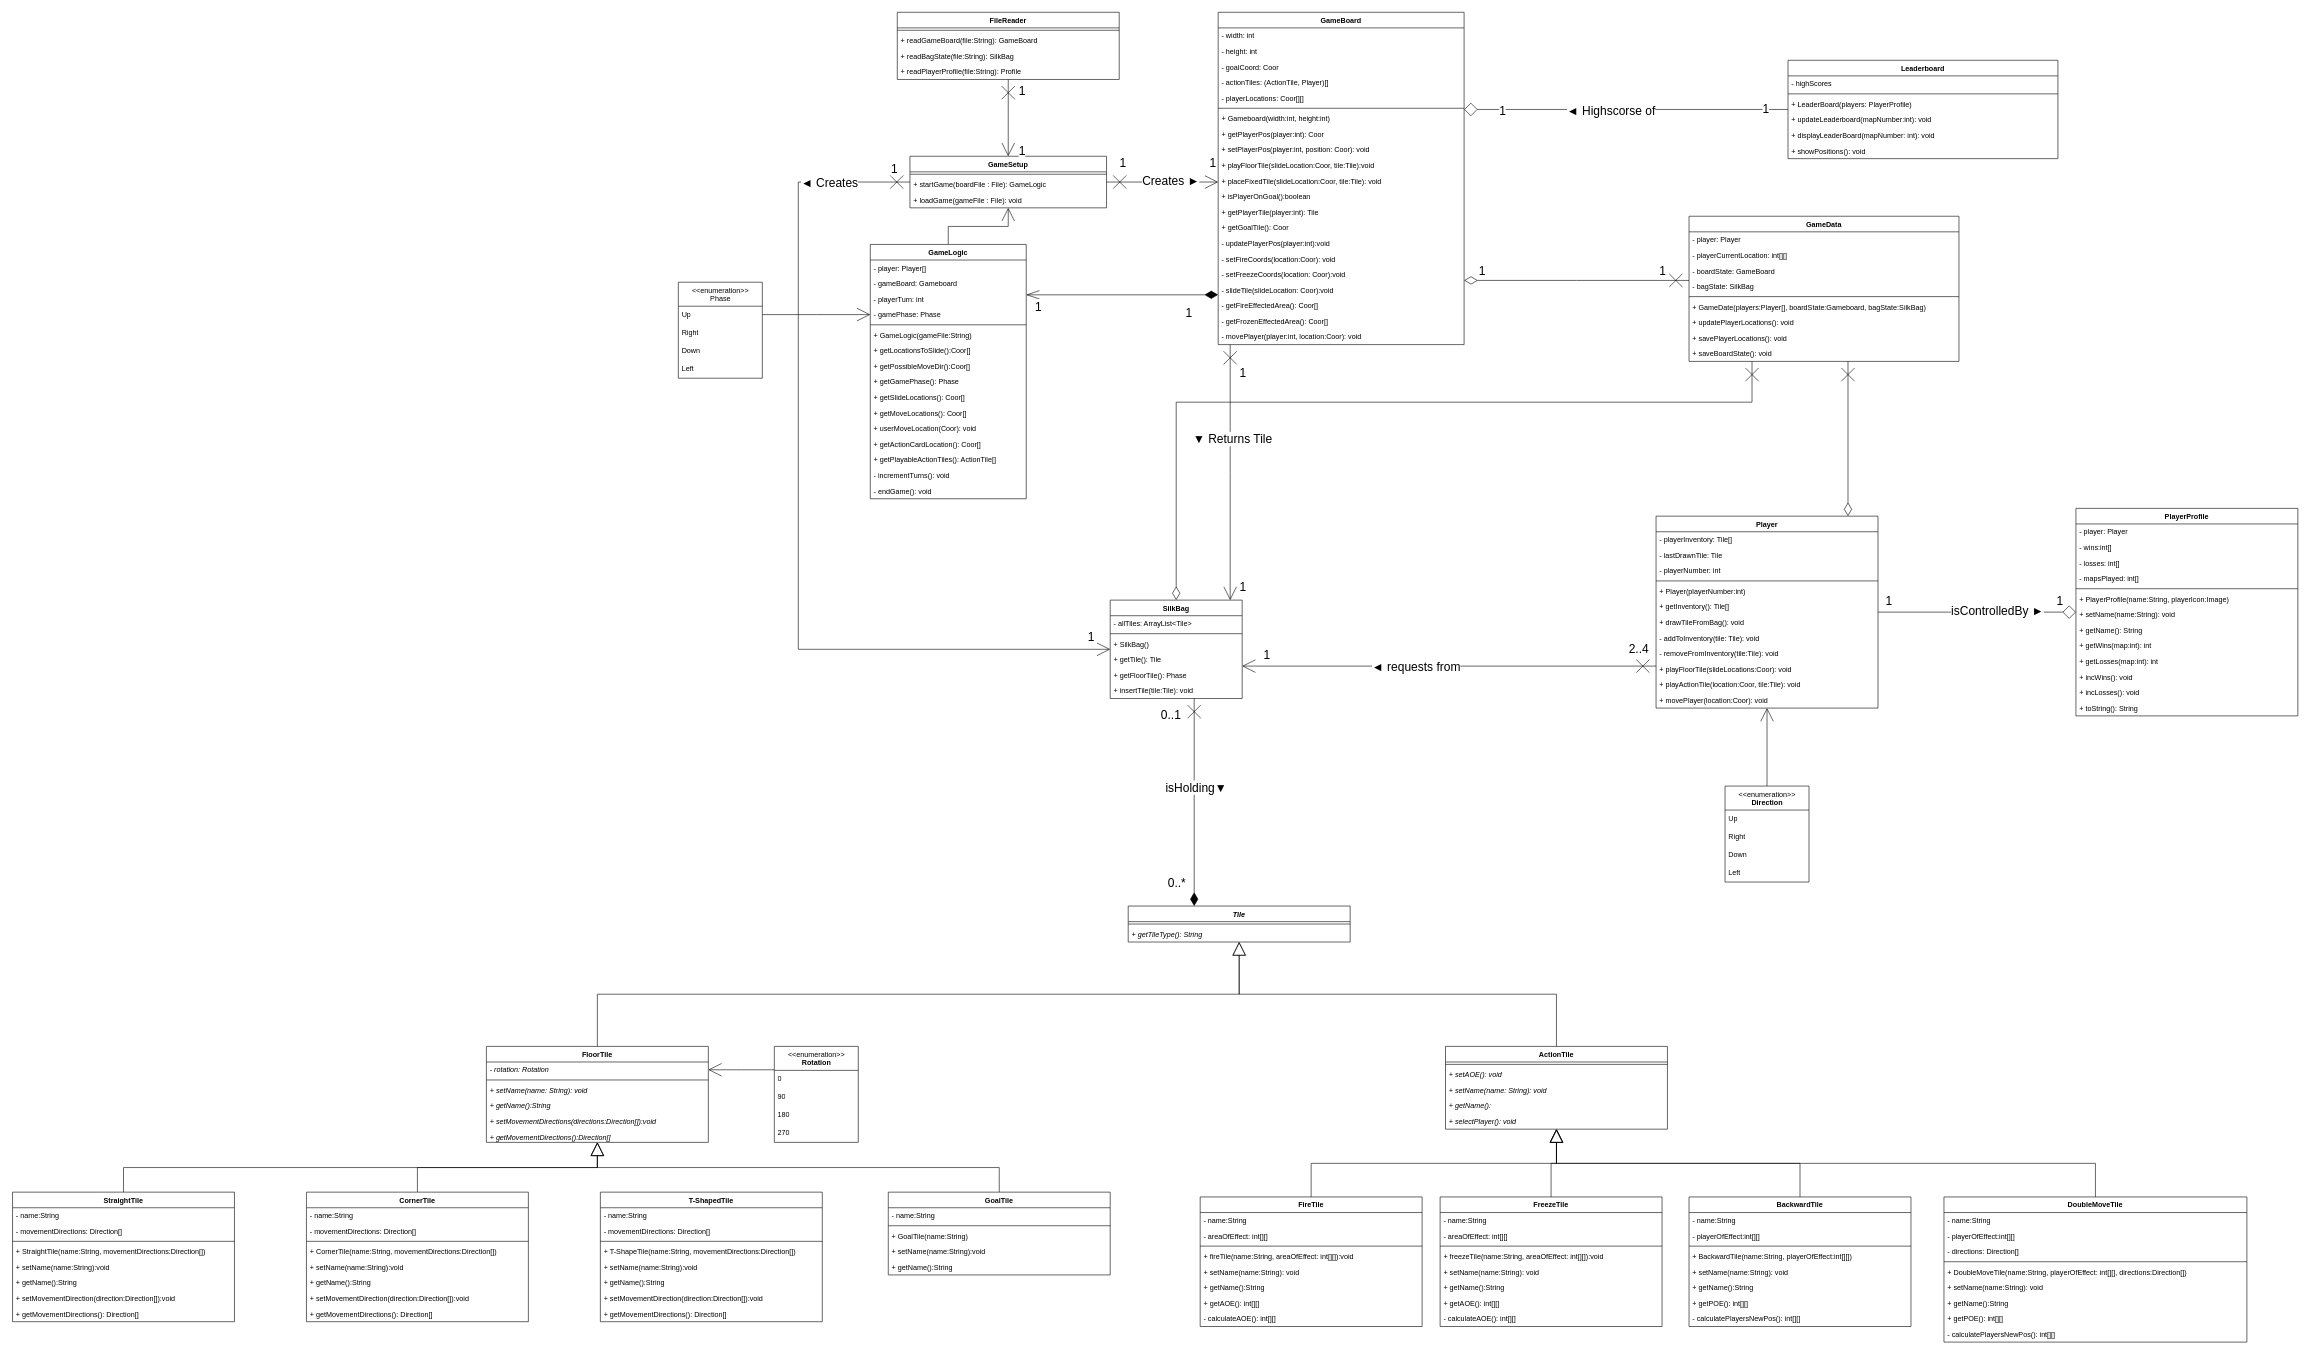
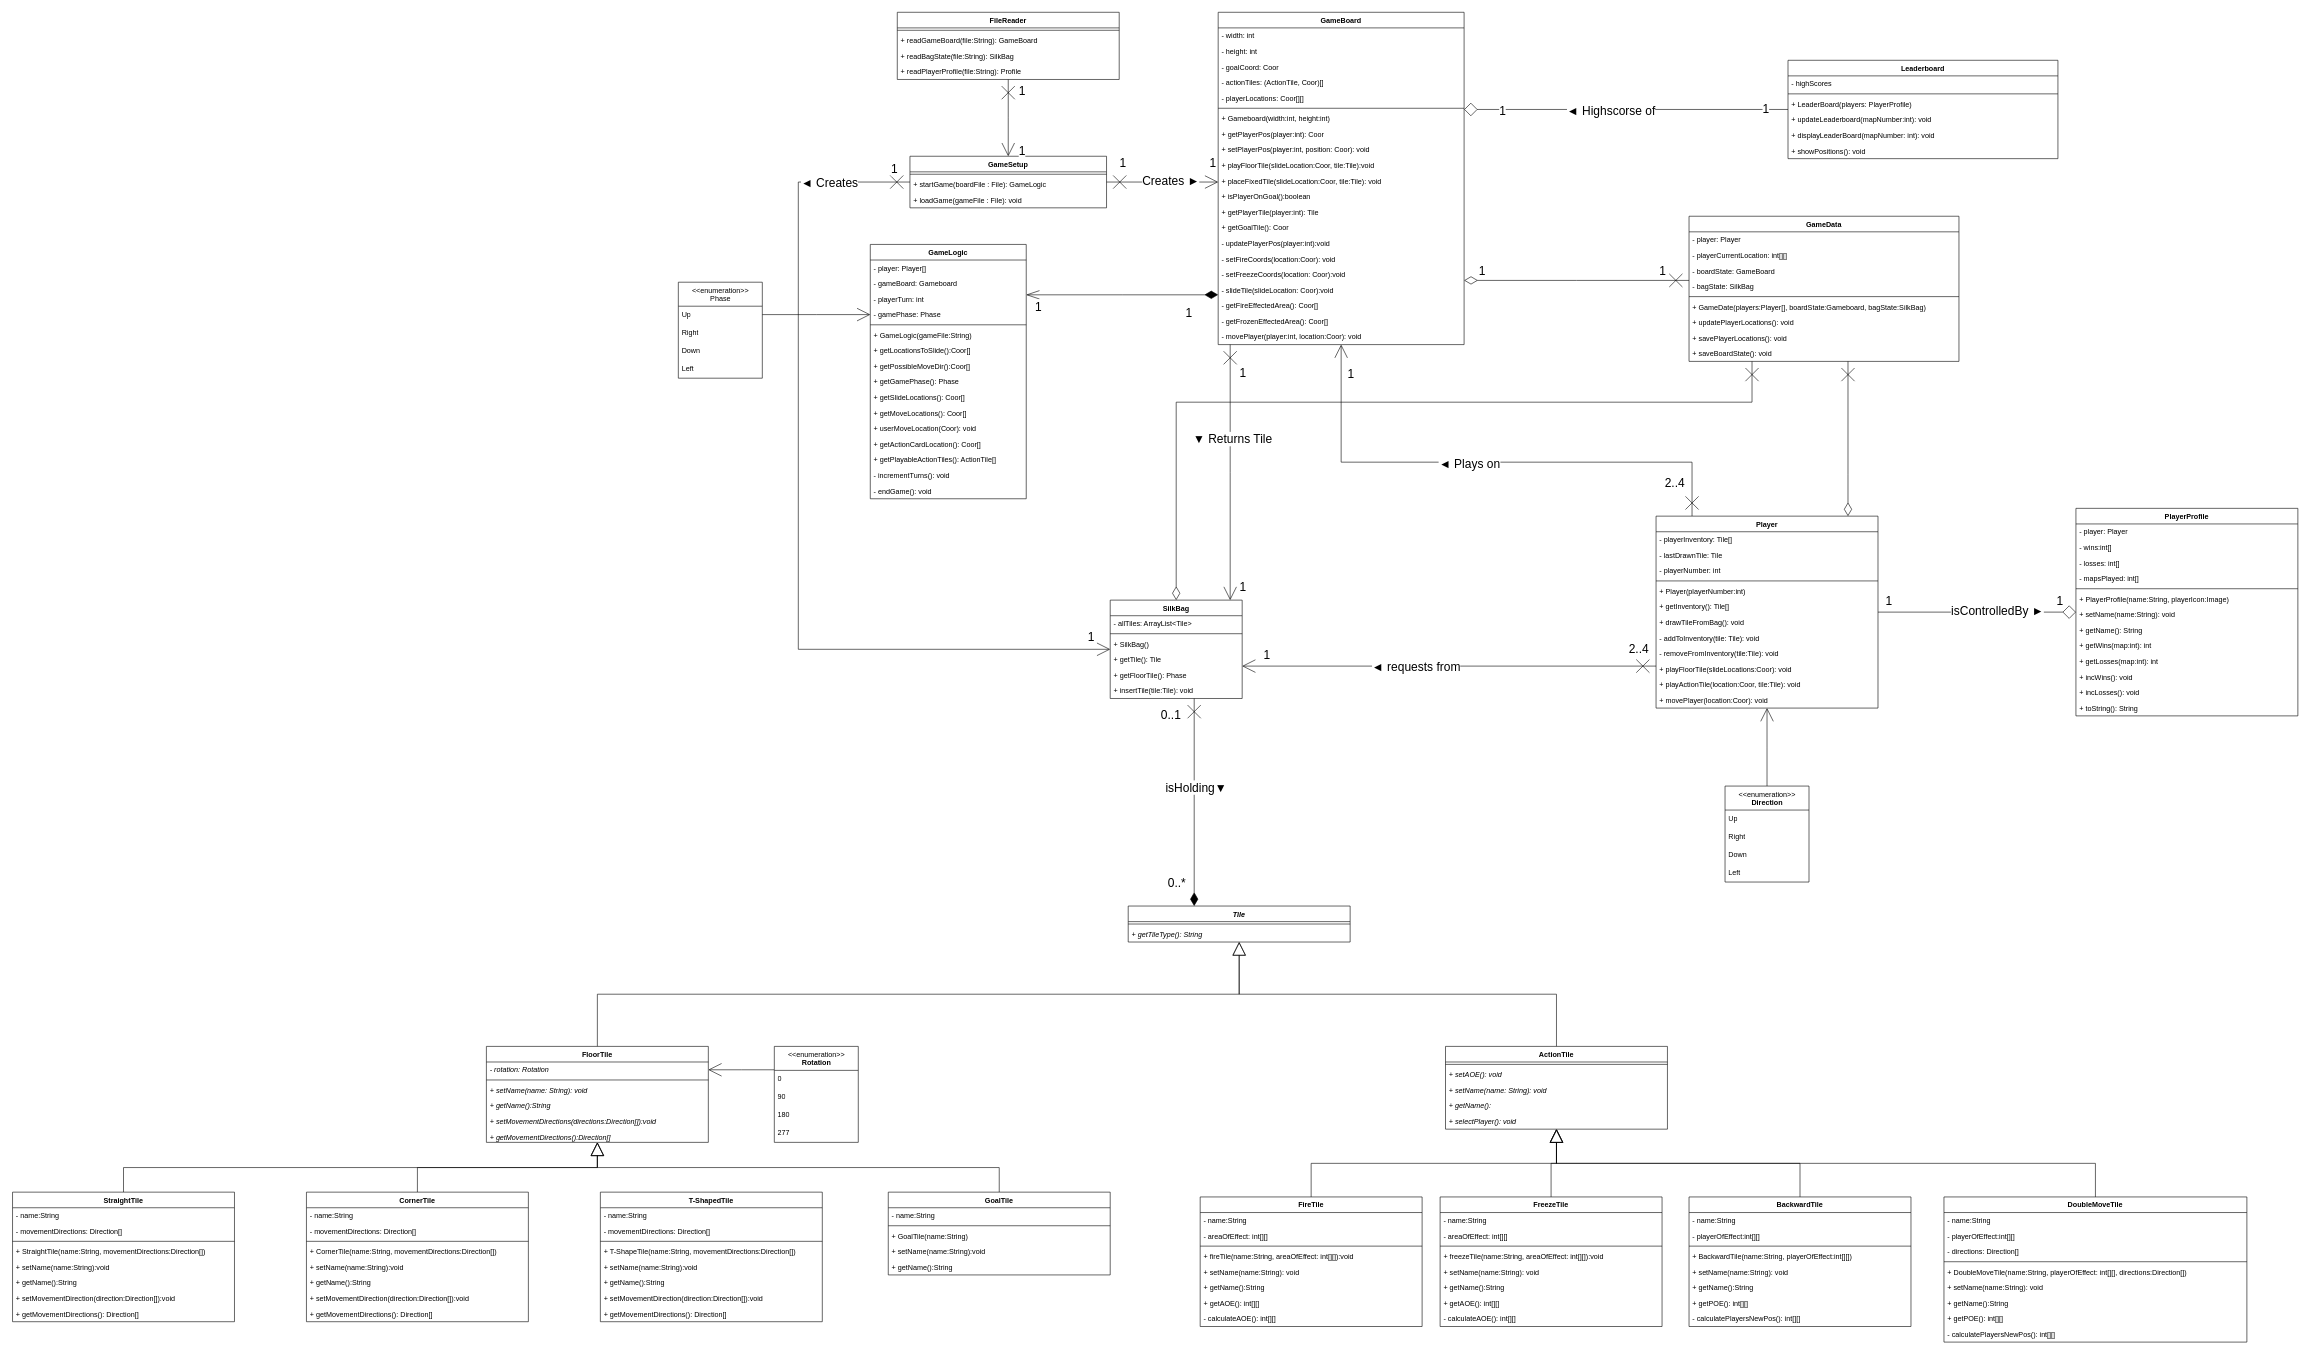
- <mxCell id="156" value="- actionTiles: (ActionTile, Player)[]" style="text;strokeColor=none;fillColor=none;align=left;verticalAlign=top;spacingLeft=4;spacingRight=4;overflow=hidden;rotatable=0;points=[[0,0.5],[1,0.5]];portConstraint=eastwest;" vertex="1" parent="152"><mxGeometry y="104" width="410" height="26" as="geometry" /></mxCell>
+ <mxCell id="156" value="- actionTiles: (ActionTile, Coor)[]" style="text;strokeColor=none;fillColor=none;align=left;verticalAlign=top;spacingLeft=4;spacingRight=4;overflow=hidden;rotatable=0;points=[[0,0.5],[1,0.5]];portConstraint=eastwest;" vertex="1" parent="152"><mxGeometry y="104" width="410" height="26" as="geometry" /></mxCell>
- <mxCell id="18" style="edgeStyle=elbowEdgeStyle;rounded=0;orthogonalLoop=1;jettySize=auto;elbow=vertical;html=1;startArrow=none;startFill=0;startSize=20;endArrow=open;endFill=0;endSize=20;fontSize=20;" edge="1" parent="1" source="19" target="11"><mxGeometry relative="1" as="geometry" /></mxCell>
+ <mxCell id="213" style="edgeStyle=elbowEdgeStyle;rounded=0;orthogonalLoop=1;jettySize=auto;html=1;startArrow=cross;startFill=0;startSize=20;endArrow=open;endFill=0;endSize=20;elbow=vertical;" edge="1" parent="1" source="221" target="152"><mxGeometry relative="1" as="geometry"><Array as="points"><mxPoint x="2820" y="770" /><mxPoint x="2600" y="750" /></Array></mxGeometry></mxCell>
+ <mxCell id="214" value="◄ Plays on" style="edgeLabel;html=1;align=center;verticalAlign=middle;resizable=0;points=[];fontSize=20;" vertex="1" connectable="0" parent="213"><mxGeometry x="0.059" y="1" relative="1" as="geometry"><mxPoint x="-1" as="offset" /></mxGeometry></mxCell>
+ <mxCell id="215" value="1" style="edgeLabel;html=1;align=center;verticalAlign=middle;resizable=0;points=[];fontSize=20;" vertex="1" connectable="0" parent="213"><mxGeometry x="0.891" y="-2" relative="1" as="geometry"><mxPoint x="13" as="offset" /></mxGeometry></mxCell>
+ <mxCell id="216" value="2..4" style="edgeLabel;html=1;align=center;verticalAlign=middle;resizable=0;points=[];fontSize=20;" vertex="1" connectable="0" parent="213"><mxGeometry x="-0.879" relative="1" as="geometry"><mxPoint x="-30" y="-4" as="offset" /></mxGeometry></mxCell>
- <mxCell id="242" value="270" style="text;html=1;strokeColor=none;fillColor=none;align=left;verticalAlign=middle;spacingLeft=4;spacingRight=4;overflow=hidden;rotatable=0;points=[[0,0.5],[1,0.5]];portConstraint=eastwest;" vertex="1" parent="238"><mxGeometry y="130" width="140" height="30" as="geometry" /></mxCell>
+ <mxCell id="242" value="277" style="text;html=1;strokeColor=none;fillColor=none;align=left;verticalAlign=middle;spacingLeft=4;spacingRight=4;overflow=hidden;rotatable=0;points=[[0,0.5],[1,0.5]];portConstraint=eastwest;" vertex="1" parent="238"><mxGeometry y="130" width="140" height="30" as="geometry" /></mxCell>
